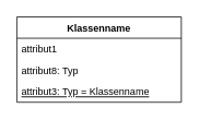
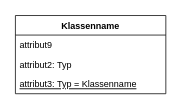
- <mxCell id="3" value="attribut1" style="text;strokeColor=none;fillColor=none;align=left;verticalAlign=top;spacingLeft=4;spacingRight=4;overflow=hidden;rotatable=0;points=[[0,0.5],[1,0.5]];portConstraint=eastwest;" parent="2" vertex="1"><mxGeometry y="26" width="200" height="26" as="geometry" /></mxCell>
+ <mxCell id="3" value="attribut9" style="text;strokeColor=none;fillColor=none;align=left;verticalAlign=top;spacingLeft=4;spacingRight=4;overflow=hidden;rotatable=0;points=[[0,0.5],[1,0.5]];portConstraint=eastwest;" parent="2" vertex="1"><mxGeometry y="26" width="200" height="26" as="geometry" /></mxCell>
- <mxCell id="4" value="attribut8: Typ" style="text;strokeColor=none;fillColor=none;align=left;verticalAlign=top;spacingLeft=4;spacingRight=4;overflow=hidden;rotatable=0;points=[[0,0.5],[1,0.5]];portConstraint=eastwest;" parent="2" vertex="1"><mxGeometry y="52" width="200" height="26" as="geometry" /></mxCell>
+ <mxCell id="4" value="attribut2: Typ" style="text;strokeColor=none;fillColor=none;align=left;verticalAlign=top;spacingLeft=4;spacingRight=4;overflow=hidden;rotatable=0;points=[[0,0.5],[1,0.5]];portConstraint=eastwest;" parent="2" vertex="1"><mxGeometry y="52" width="200" height="26" as="geometry" /></mxCell>
